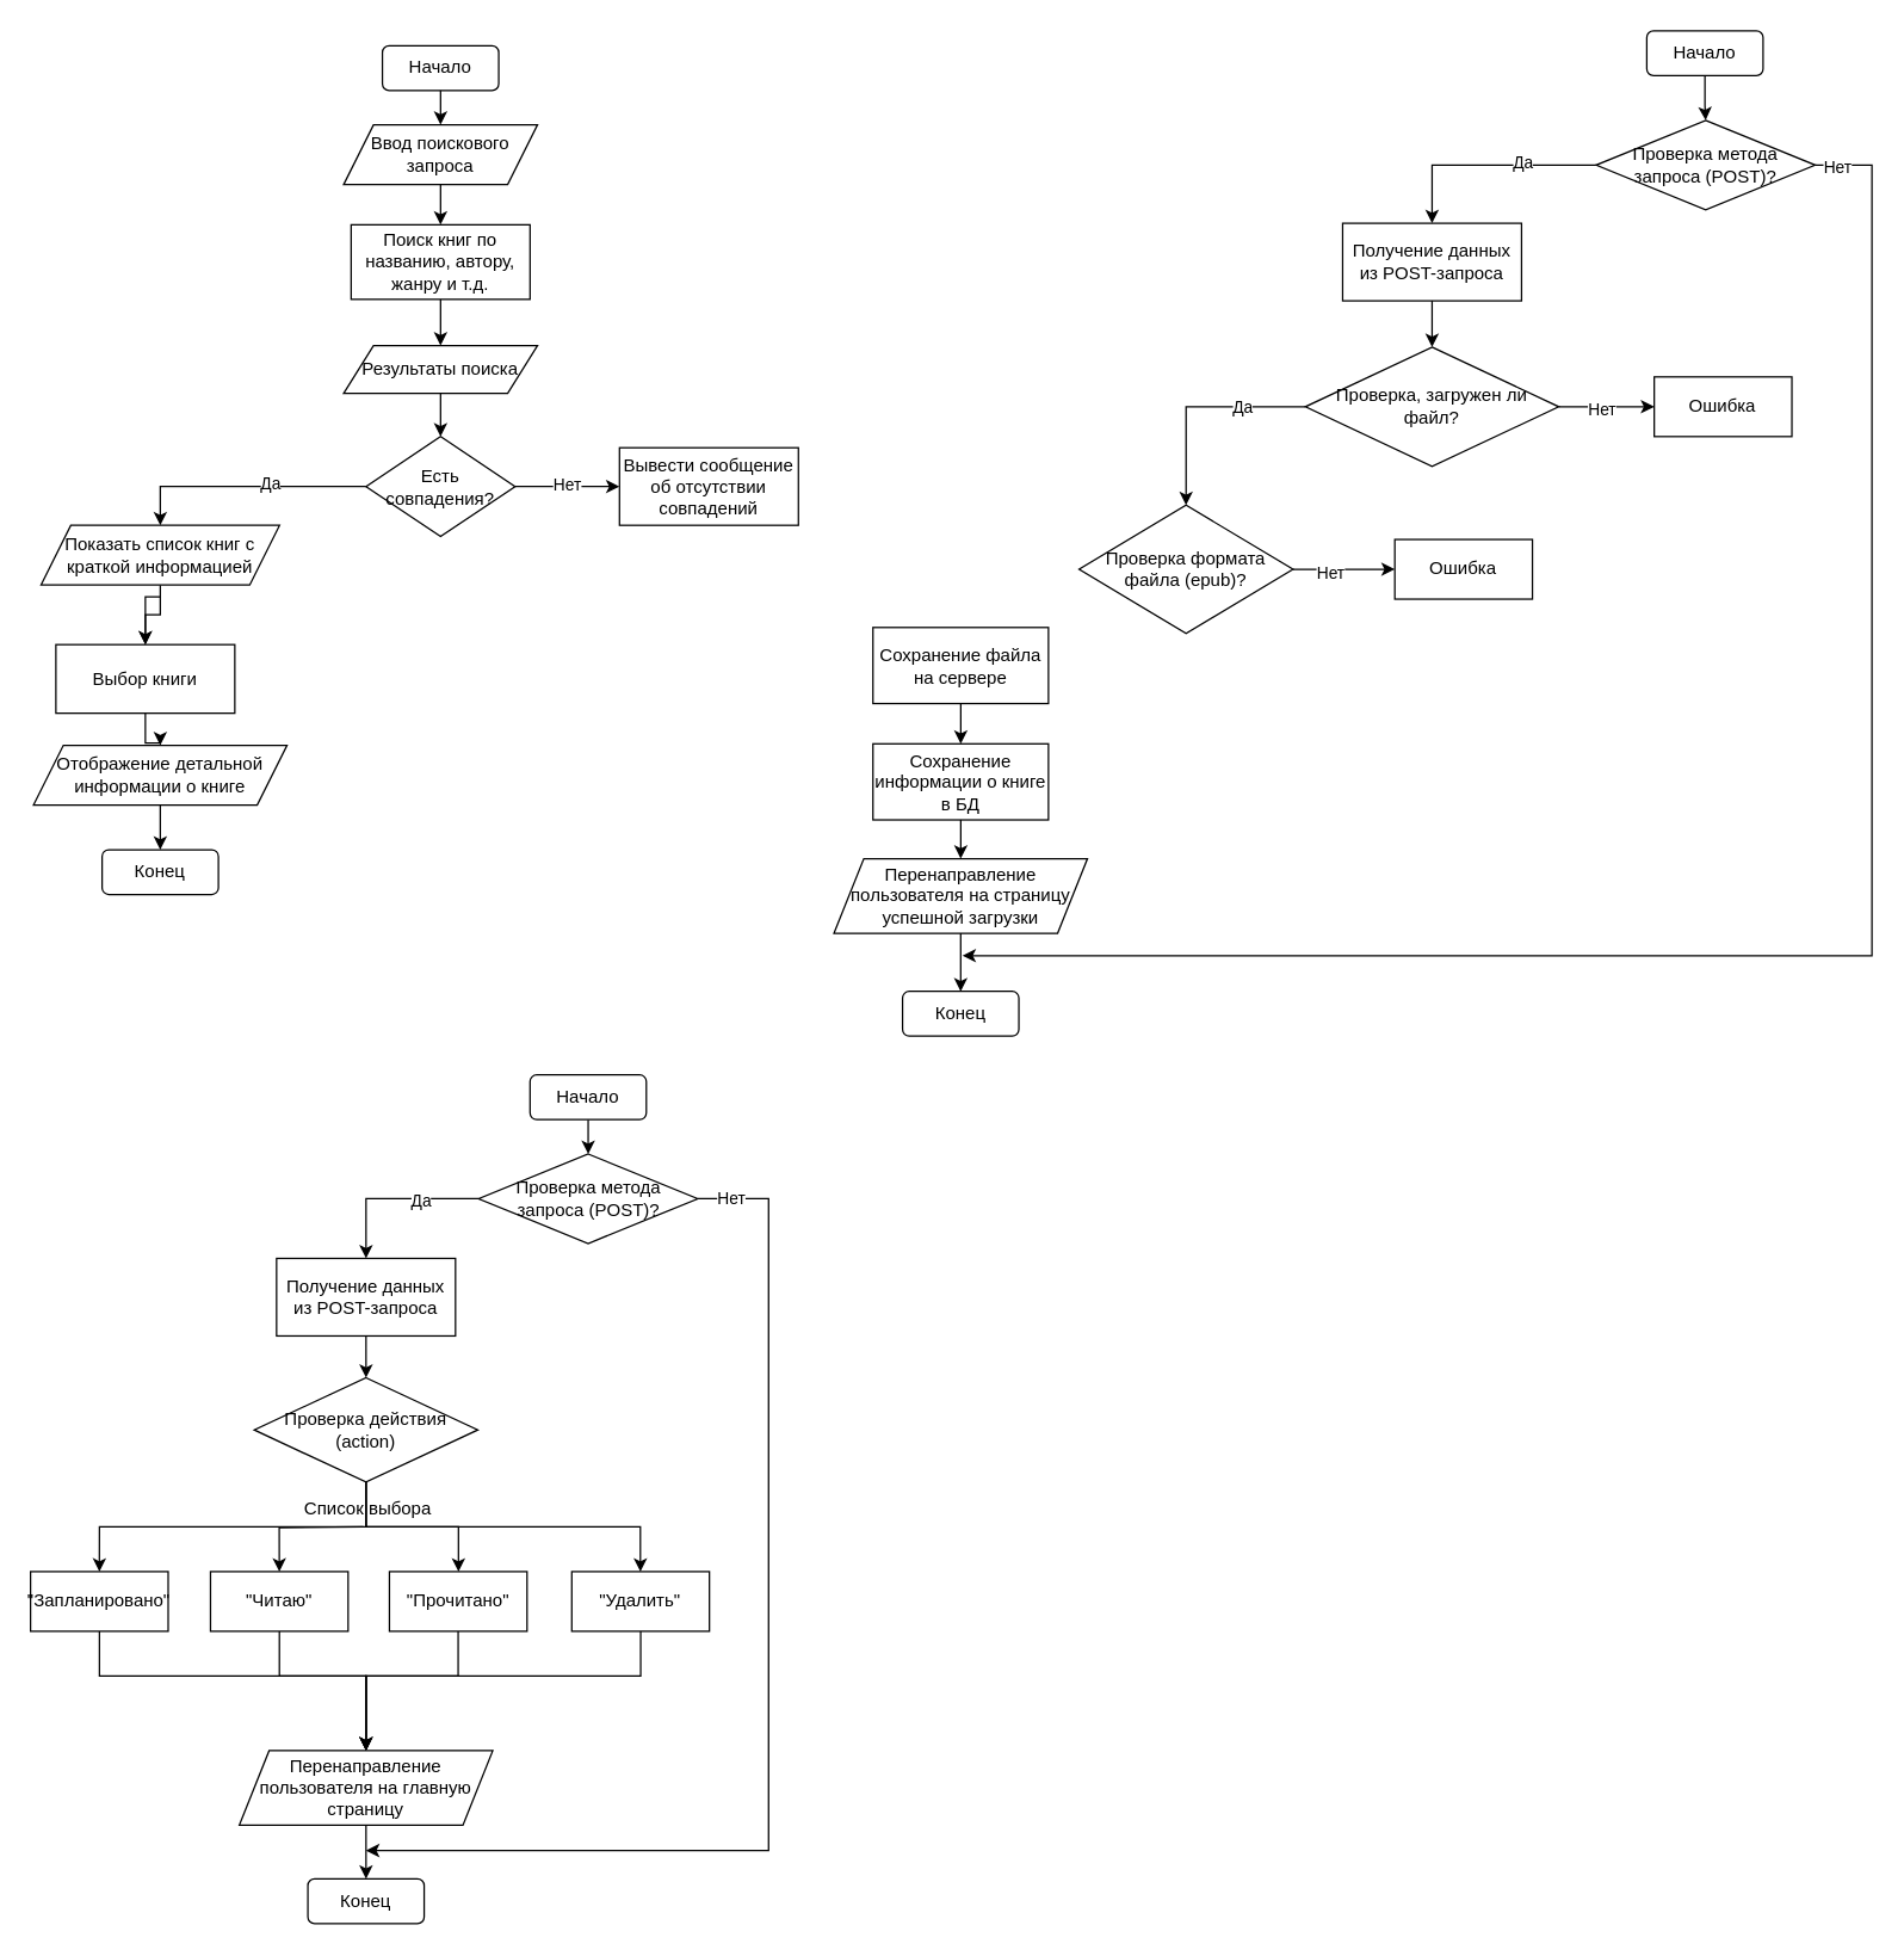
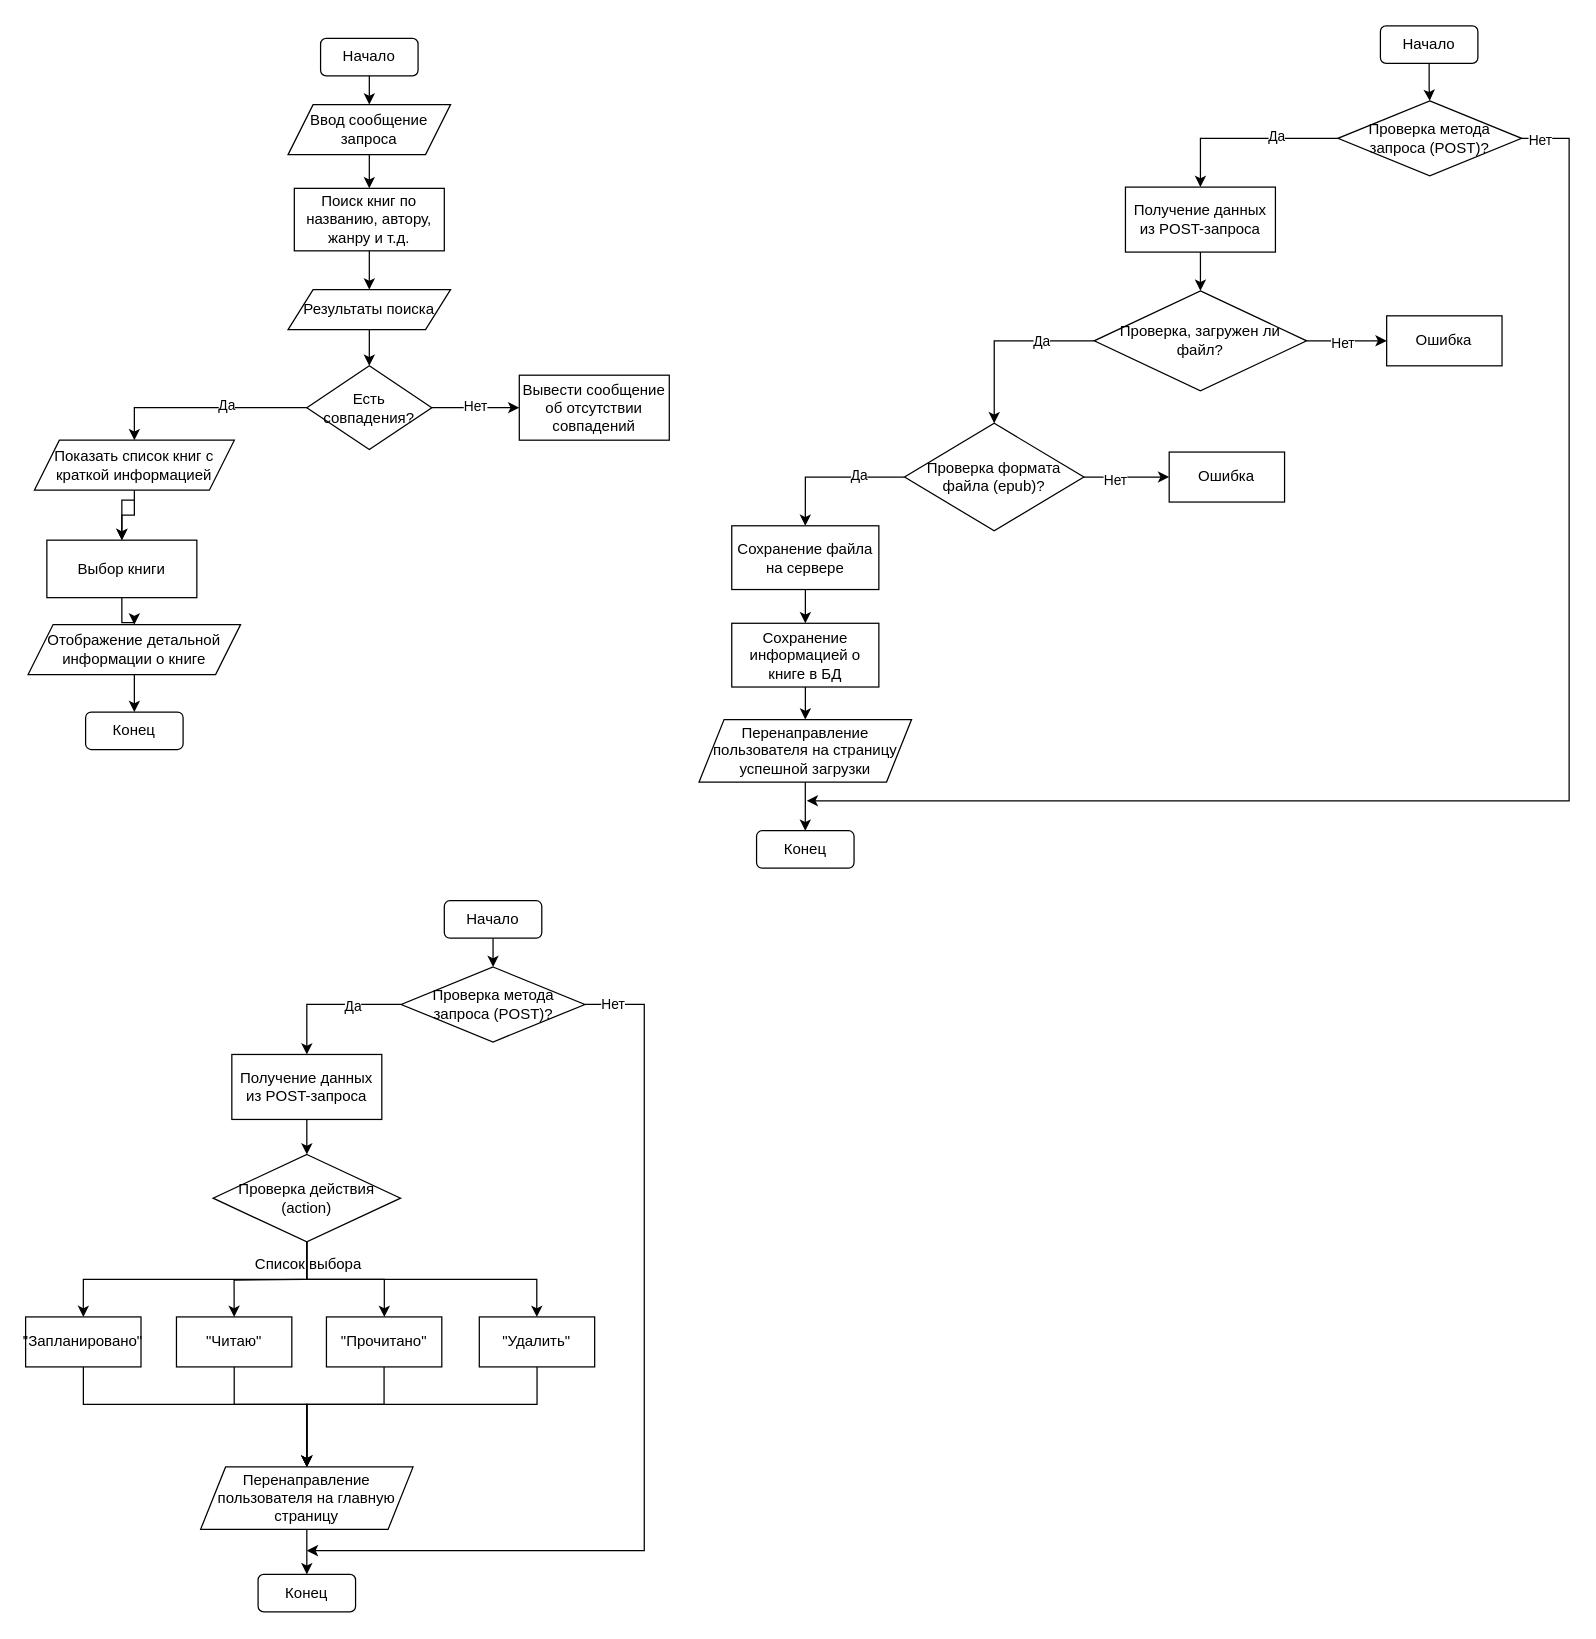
- <mxCell id="21" value="Ввод поискового запроса" style="shape=parallelogram;perimeter=parallelogramPerimeter;whiteSpace=wrap;html=1;fixedSize=1;" parent="1" vertex="1"><mxGeometry x="230" y="83" width="130" height="40" as="geometry" /></mxCell>
+ <mxCell id="21" value="Ввод сообщение запроса" style="shape=parallelogram;perimeter=parallelogramPerimeter;whiteSpace=wrap;html=1;fixedSize=1;" parent="1" vertex="1"><mxGeometry x="230" y="83" width="130" height="40" as="geometry" /></mxCell>
+ <mxCell id="42" style="edgeStyle=orthogonalEdgeStyle;rounded=0;orthogonalLoop=1;jettySize=auto;html=1;entryX=0.5;entryY=0;entryDx=0;entryDy=0;" edge="1" parent="1" source="44" target="48"><mxGeometry relative="1" as="geometry" /></mxCell>
+ <mxCell id="43" value="Да" style="edgeLabel;html=1;align=center;verticalAlign=middle;resizable=0;points=[];" vertex="1" connectable="0" parent="42"><mxGeometry x="-0.369" y="-2" relative="1" as="geometry"><mxPoint as="offset" /></mxGeometry></mxCell>
- <mxCell id="50" value="Сохранение информации о книге в БД" style="rounded=0;whiteSpace=wrap;html=1;" vertex="1" parent="1"><mxGeometry x="585" y="498" width="117.7" height="51" as="geometry" /></mxCell>
+ <mxCell id="50" value="Сохранение информацией о книге в БД" style="rounded=0;whiteSpace=wrap;html=1;" vertex="1" parent="1"><mxGeometry x="585" y="498" width="117.7" height="51" as="geometry" /></mxCell>
